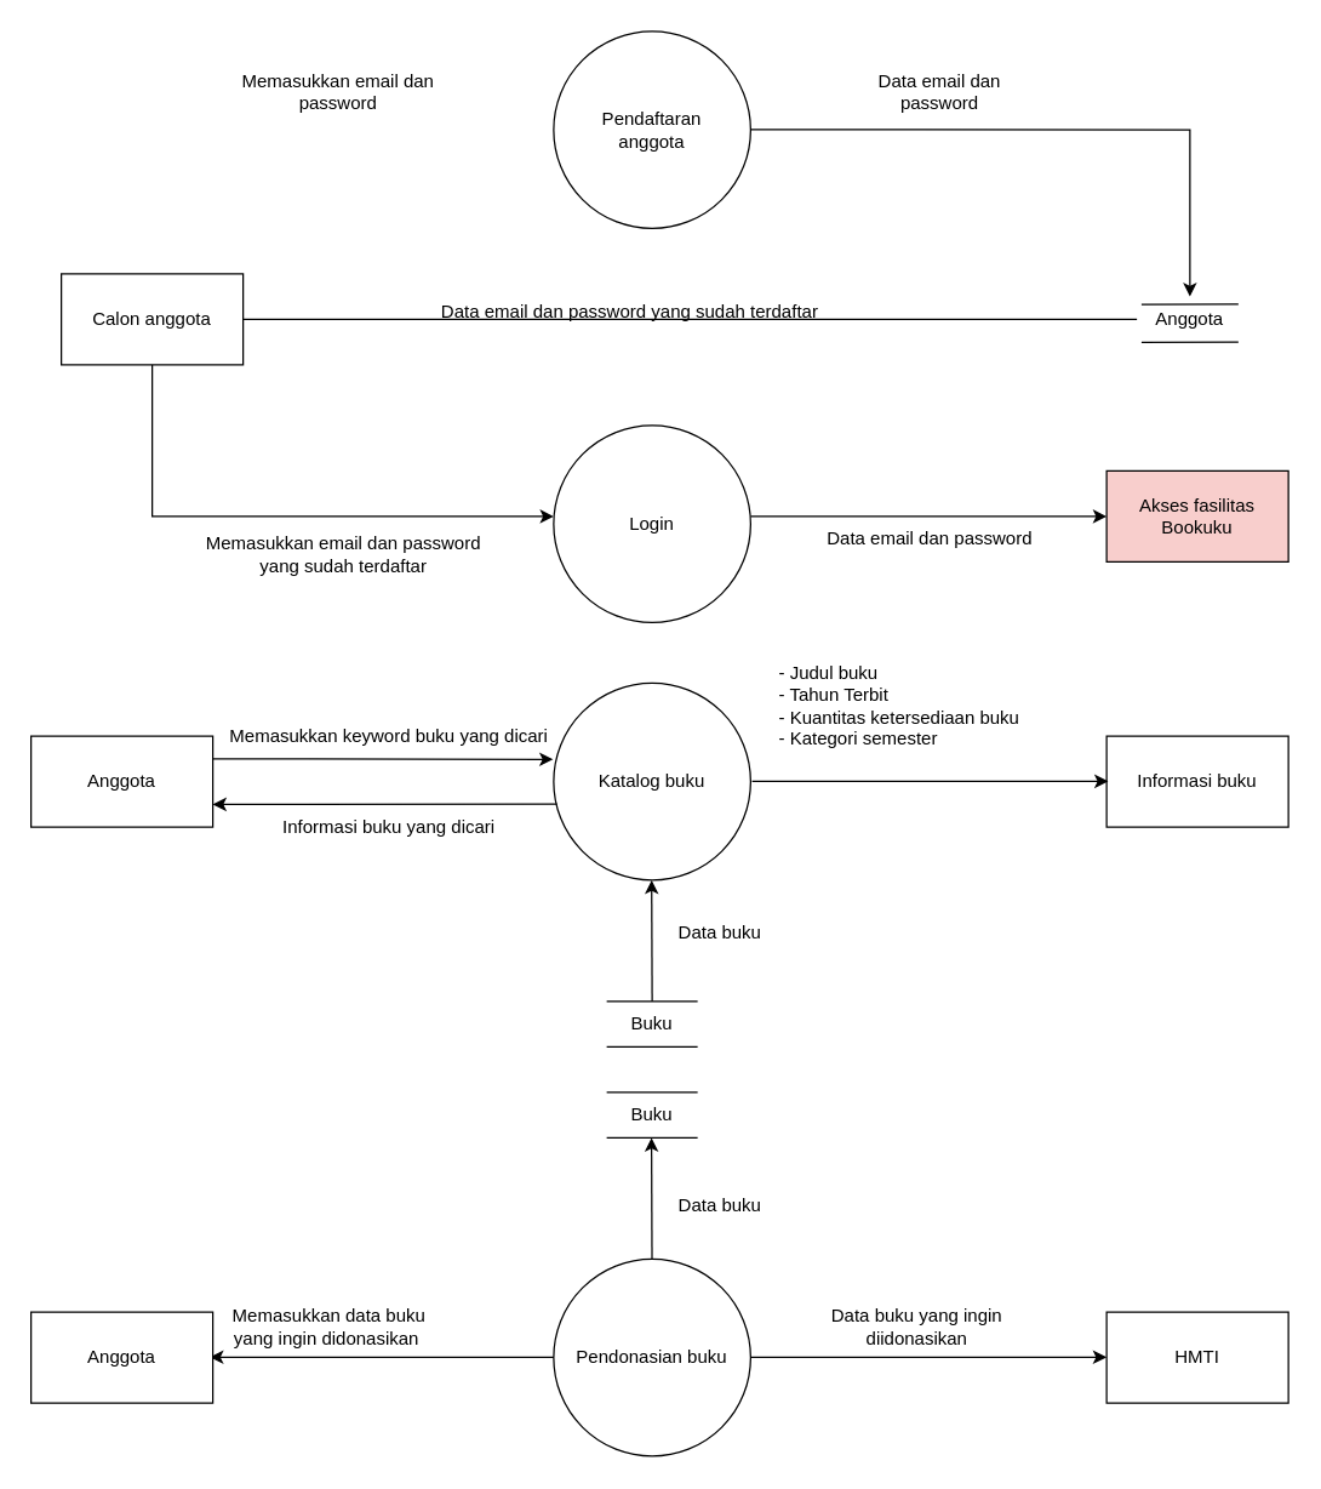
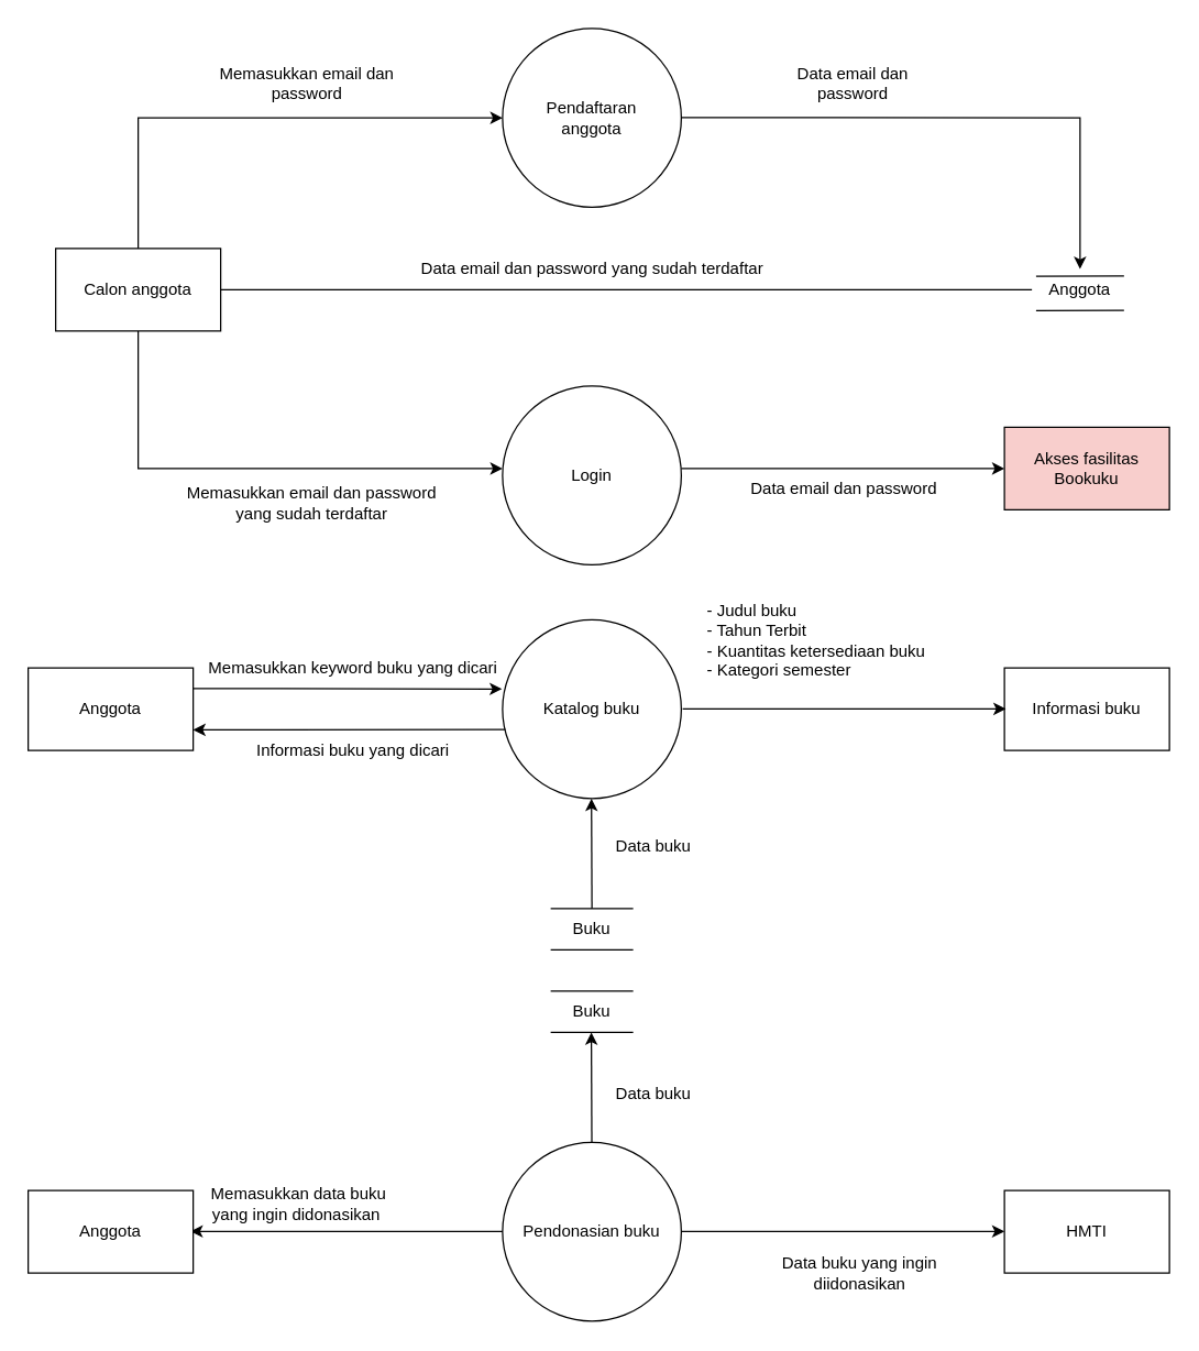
+ <mxCell id="9" value="" style="endArrow=classic;html=1;rounded=0;exitX=0.5;exitY=0;exitDx=0;exitDy=0;entryX=0;entryY=0.5;entryDx=0;entryDy=0;" parent="1" source="10" target="3" edge="1"><mxGeometry width="50" height="50" relative="1" as="geometry"><mxPoint x="90" y="180" as="sourcePoint" /><mxPoint x="410" y="85" as="targetPoint" /><Array as="points"><mxPoint x="100" y="85" /></Array></mxGeometry></mxCell>
- <mxCell id="12" value="Data email dan password yang sudah terdaftar" style="text;html=1;align=center;verticalAlign=middle;whiteSpace=wrap;rounded=0;" parent="1" vertex="1"><mxGeometry x="272.5" y="190" width="285" height="30" as="geometry" /></mxCell>
+ <mxCell id="12" value="Data email dan password yang sudah terdaftar" style="text;html=1;align=center;verticalAlign=middle;whiteSpace=wrap;rounded=0;" parent="1" vertex="1"><mxGeometry x="287.5" y="180" width="285" height="30" as="geometry" /></mxCell>
- <mxCell id="41" value="Data buku yang ingin diidonasikan" style="text;html=1;align=center;verticalAlign=middle;whiteSpace=wrap;rounded=0;" parent="1" vertex="1"><mxGeometry x="540" y="860" width="130" height="30" as="geometry" /></mxCell>
+ <mxCell id="41" value="Data buku yang ingin diidonasikan" style="text;html=1;align=center;verticalAlign=middle;whiteSpace=wrap;rounded=0;" parent="1" vertex="1"><mxGeometry x="560" y="910" width="130" height="30" as="geometry" /></mxCell>
